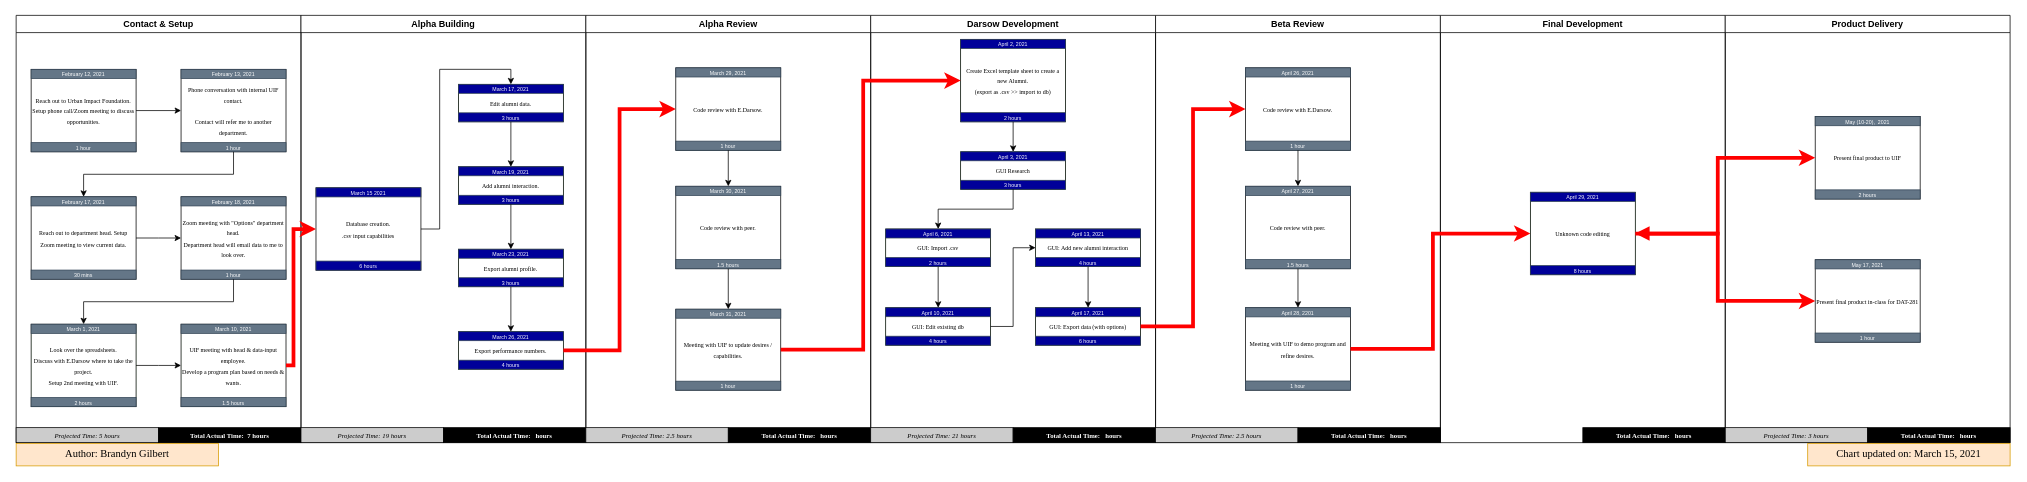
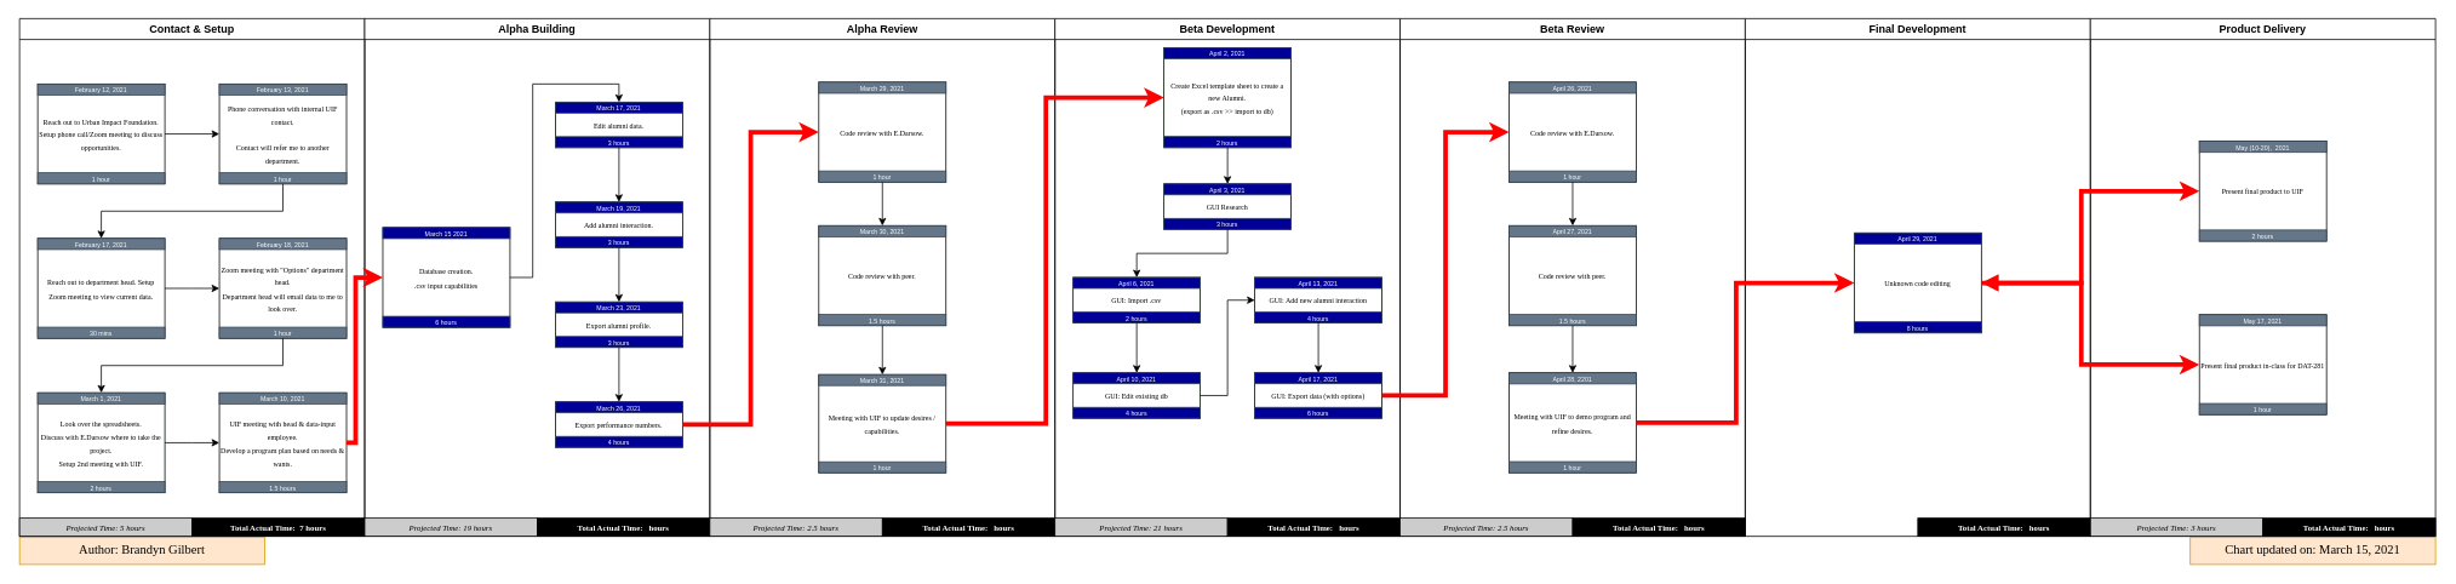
- <mxCell id="15" value="Darsow Development" style="swimlane;whiteSpace=wrap;startSize=23;movable=1;resizable=1;rotatable=1;deletable=1;editable=1;connectable=1;" vertex="1" parent="2"><mxGeometry x="1140" width="380" height="570" as="geometry" /></mxCell>
+ <mxCell id="15" value="Beta Development" style="swimlane;whiteSpace=wrap;startSize=23;movable=1;resizable=1;rotatable=1;deletable=1;editable=1;connectable=1;" vertex="1" parent="2"><mxGeometry x="1140" width="380" height="570" as="geometry" /></mxCell>
